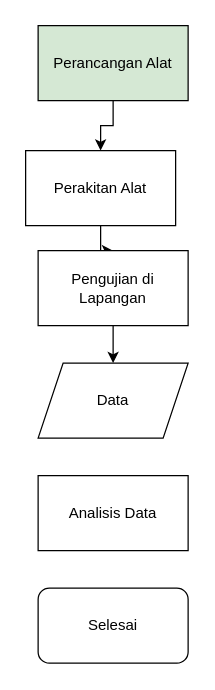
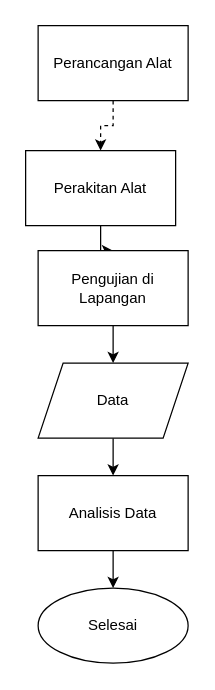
- <mxCell id="3" value="Perancangan Alat" style="rounded=0;whiteSpace=wrap;html=1;fillColor=#d5e8d4;" vertex="1" parent="1"><mxGeometry x="30" y="20" width="120" height="60" as="geometry" /></mxCell>
+ <mxCell id="3" value="Perancangan Alat" style="rounded=0;whiteSpace=wrap;html=1;" vertex="1" parent="1"><mxGeometry x="30" y="20" width="120" height="60" as="geometry" /></mxCell>
- <mxCell id="2" value="" style="edgeStyle=orthogonalEdgeStyle;rounded=0;orthogonalLoop=1;jettySize=auto;html=1;" edge="1" parent="1" source="3" target="5"><mxGeometry relative="1" as="geometry" /></mxCell>
+ <mxCell id="2" value="" style="edgeStyle=orthogonalEdgeStyle;rounded=0;orthogonalLoop=1;jettySize=auto;html=1;dashed=1;" edge="1" parent="1" source="3" target="5"><mxGeometry relative="1" as="geometry" /></mxCell>
+ <mxCell id="8" value="" style="edgeStyle=orthogonalEdgeStyle;rounded=0;orthogonalLoop=1;jettySize=auto;html=1;" edge="1" parent="1" source="9" target="11"><mxGeometry relative="1" as="geometry" /></mxCell>
+ <mxCell id="10" style="edgeStyle=orthogonalEdgeStyle;rounded=0;orthogonalLoop=1;jettySize=auto;html=1;exitX=0.5;exitY=1;exitDx=0;exitDy=0;entryX=0.5;entryY=0;entryDx=0;entryDy=0;" edge="1" parent="1" source="11" target="12"><mxGeometry relative="1" as="geometry" /></mxCell>
- <mxCell id="12" value="Selesai" style="rounded=1;whiteSpace=wrap;html=1;" vertex="1" parent="1"><mxGeometry x="30" y="470" width="120" height="60" as="geometry" /></mxCell>
+ <mxCell id="12" value="Selesai" style="ellipse;whiteSpace=wrap;html=1;" vertex="1" parent="1"><mxGeometry x="30" y="470" width="120" height="60" as="geometry" /></mxCell>
